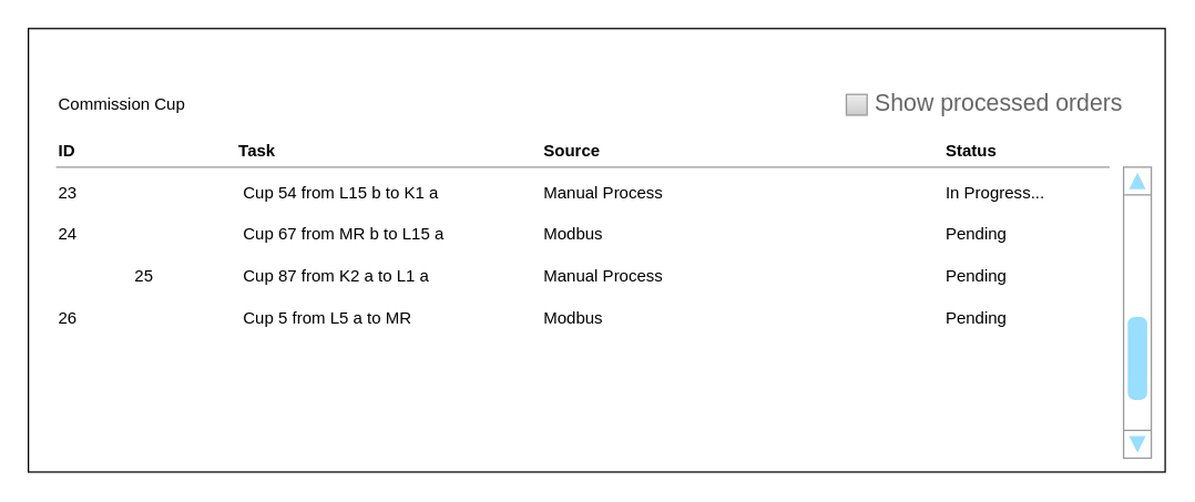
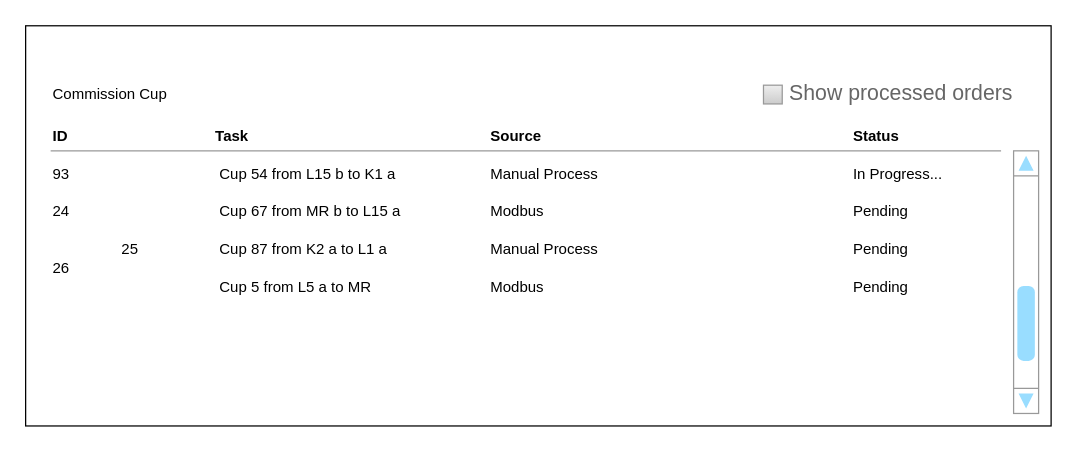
- <mxCell id="5" value="23" style="text;html=1;align=left;verticalAlign=middle;resizable=0;points=[];autosize=1;strokeColor=none;fillColor=none;" vertex="1" parent="1"><mxGeometry x="40" y="124" width="40" height="30" as="geometry" /></mxCell>
+ <mxCell id="5" value="93" style="text;html=1;align=left;verticalAlign=middle;resizable=0;points=[];autosize=1;strokeColor=none;fillColor=none;" vertex="1" parent="1"><mxGeometry x="40" y="124" width="40" height="30" as="geometry" /></mxCell>
- <mxCell id="14" value="26" style="text;html=1;align=left;verticalAlign=middle;resizable=0;points=[];autosize=1;strokeColor=none;fillColor=none;" vertex="1" parent="1"><mxGeometry x="40" y="214" width="40" height="30" as="geometry" /></mxCell>
+ <mxCell id="14" value="26" style="text;html=1;align=left;verticalAlign=middle;resizable=0;points=[];autosize=1;strokeColor=none;fillColor=none;" vertex="1" parent="1"><mxGeometry x="40" y="199" width="40" height="30" as="geometry" /></mxCell>
